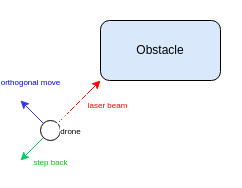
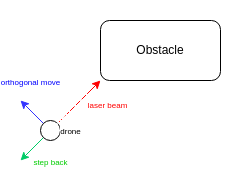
- <mxCell id="2" value="Obstacle" style="rounded=1;whiteSpace=wrap;html=1;fillColor=#dae8fc;" vertex="1" parent="1"><mxGeometry x="100" y="20" width="120" height="60" as="geometry" /></mxCell>
+ <mxCell id="2" value="Obstacle" style="rounded=1;whiteSpace=wrap;html=1;" vertex="1" parent="1"><mxGeometry x="100" y="20" width="120" height="60" as="geometry" /></mxCell>
